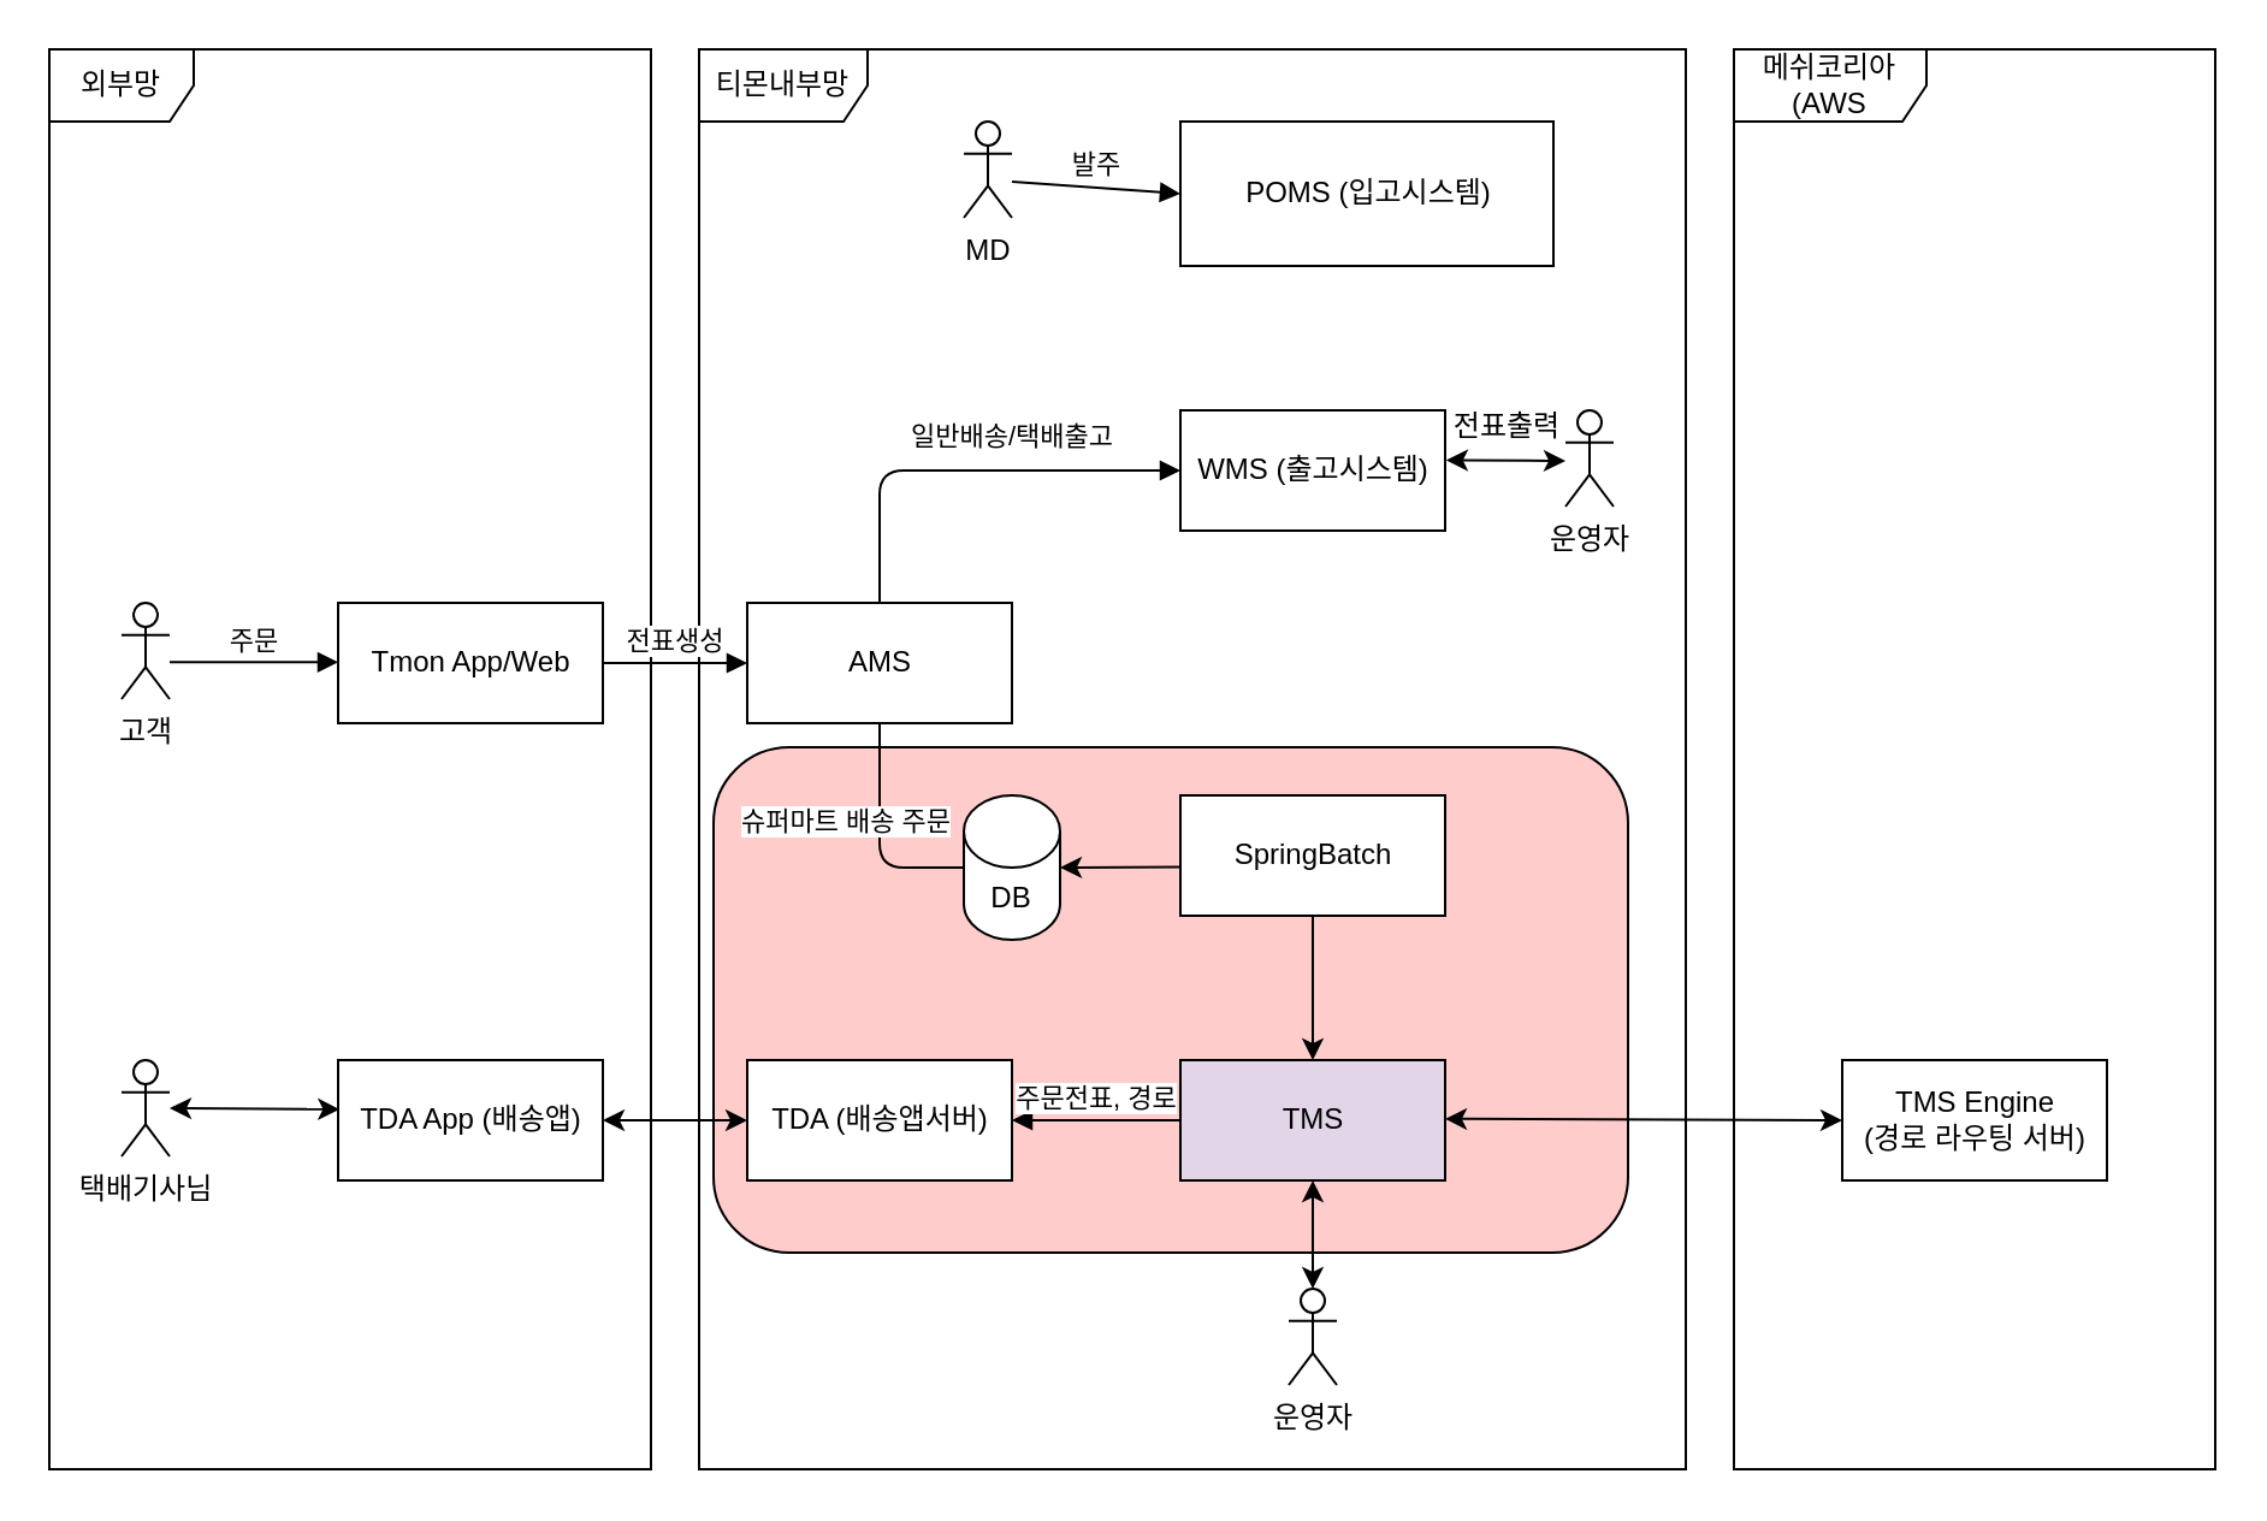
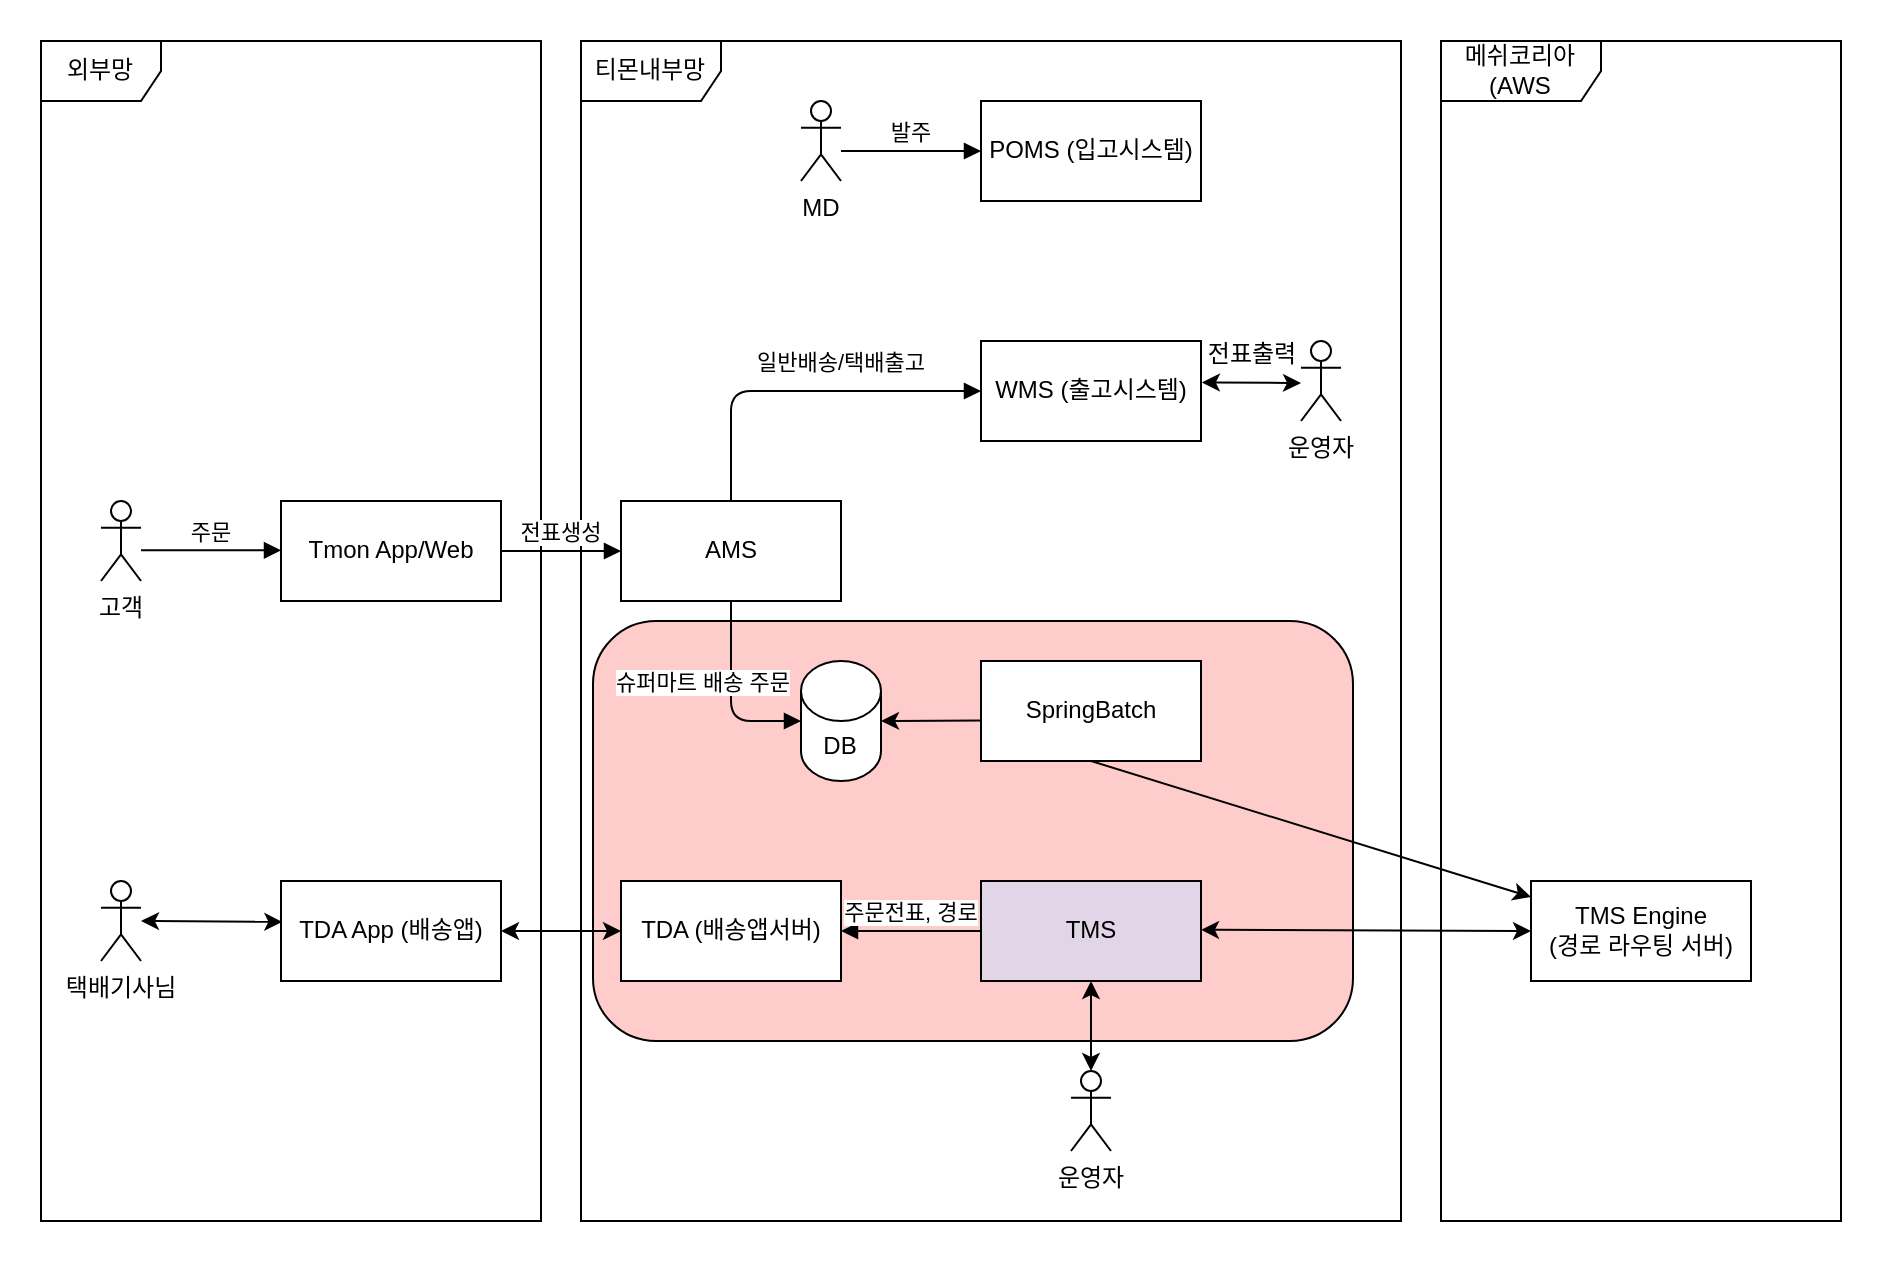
- <mxCell id="6" value="POMS (입고시스템)" style="html=1;" vertex="1" parent="1"><mxGeometry x="490" y="50" width="155" height="60" as="geometry" /></mxCell>
+ <mxCell id="6" value="POMS (입고시스템)" style="html=1;" vertex="1" parent="1"><mxGeometry x="490" y="50" width="110" height="50" as="geometry" /></mxCell>
- <mxCell id="16" value="" style="html=1;verticalAlign=bottom;endArrow=none;entryX=0;entryY=0.5;entryDx=0;entryDy=0;exitX=0.5;exitY=1;exitDx=0;exitDy=0;entryPerimeter=0;" edge="1" parent="1" source="11" target="32"><mxGeometry x="1" y="125" width="80" relative="1" as="geometry"><mxPoint x="375" y="260" as="sourcePoint" /><mxPoint x="500" y="205" as="targetPoint" /><Array as="points"><mxPoint x="365" y="360" /></Array><mxPoint x="110" y="65" as="offset" /></mxGeometry></mxCell>
+ <mxCell id="16" value="" style="html=1;verticalAlign=bottom;endArrow=block;entryX=0;entryY=0.5;entryDx=0;entryDy=0;exitX=0.5;exitY=1;exitDx=0;exitDy=0;entryPerimeter=0;" edge="1" parent="1" source="11" target="32"><mxGeometry x="1" y="125" width="80" relative="1" as="geometry"><mxPoint x="375" y="260" as="sourcePoint" /><mxPoint x="500" y="205" as="targetPoint" /><Array as="points"><mxPoint x="365" y="360" /></Array><mxPoint x="110" y="65" as="offset" /></mxGeometry></mxCell>
- <mxCell id="31" value="" style="endArrow=classic;html=1;entryX=0.5;entryY=0;entryDx=0;entryDy=0;exitX=0.5;exitY=1;exitDx=0;exitDy=0;" edge="1" parent="1" source="29" target="15"><mxGeometry width="50" height="50" relative="1" as="geometry"><mxPoint x="420" y="320" as="sourcePoint" /><mxPoint x="470" y="270" as="targetPoint" /></mxGeometry></mxCell>
+ <mxCell id="31" value="" style="endArrow=classic;html=1;exitX=0.5;exitY=1;exitDx=0;exitDy=0;" edge="1" parent="1" source="29" target="24"><mxGeometry width="50" height="50" relative="1" as="geometry"><mxPoint x="420" y="320" as="sourcePoint" /><mxPoint x="470" y="270" as="targetPoint" /></mxGeometry></mxCell>
